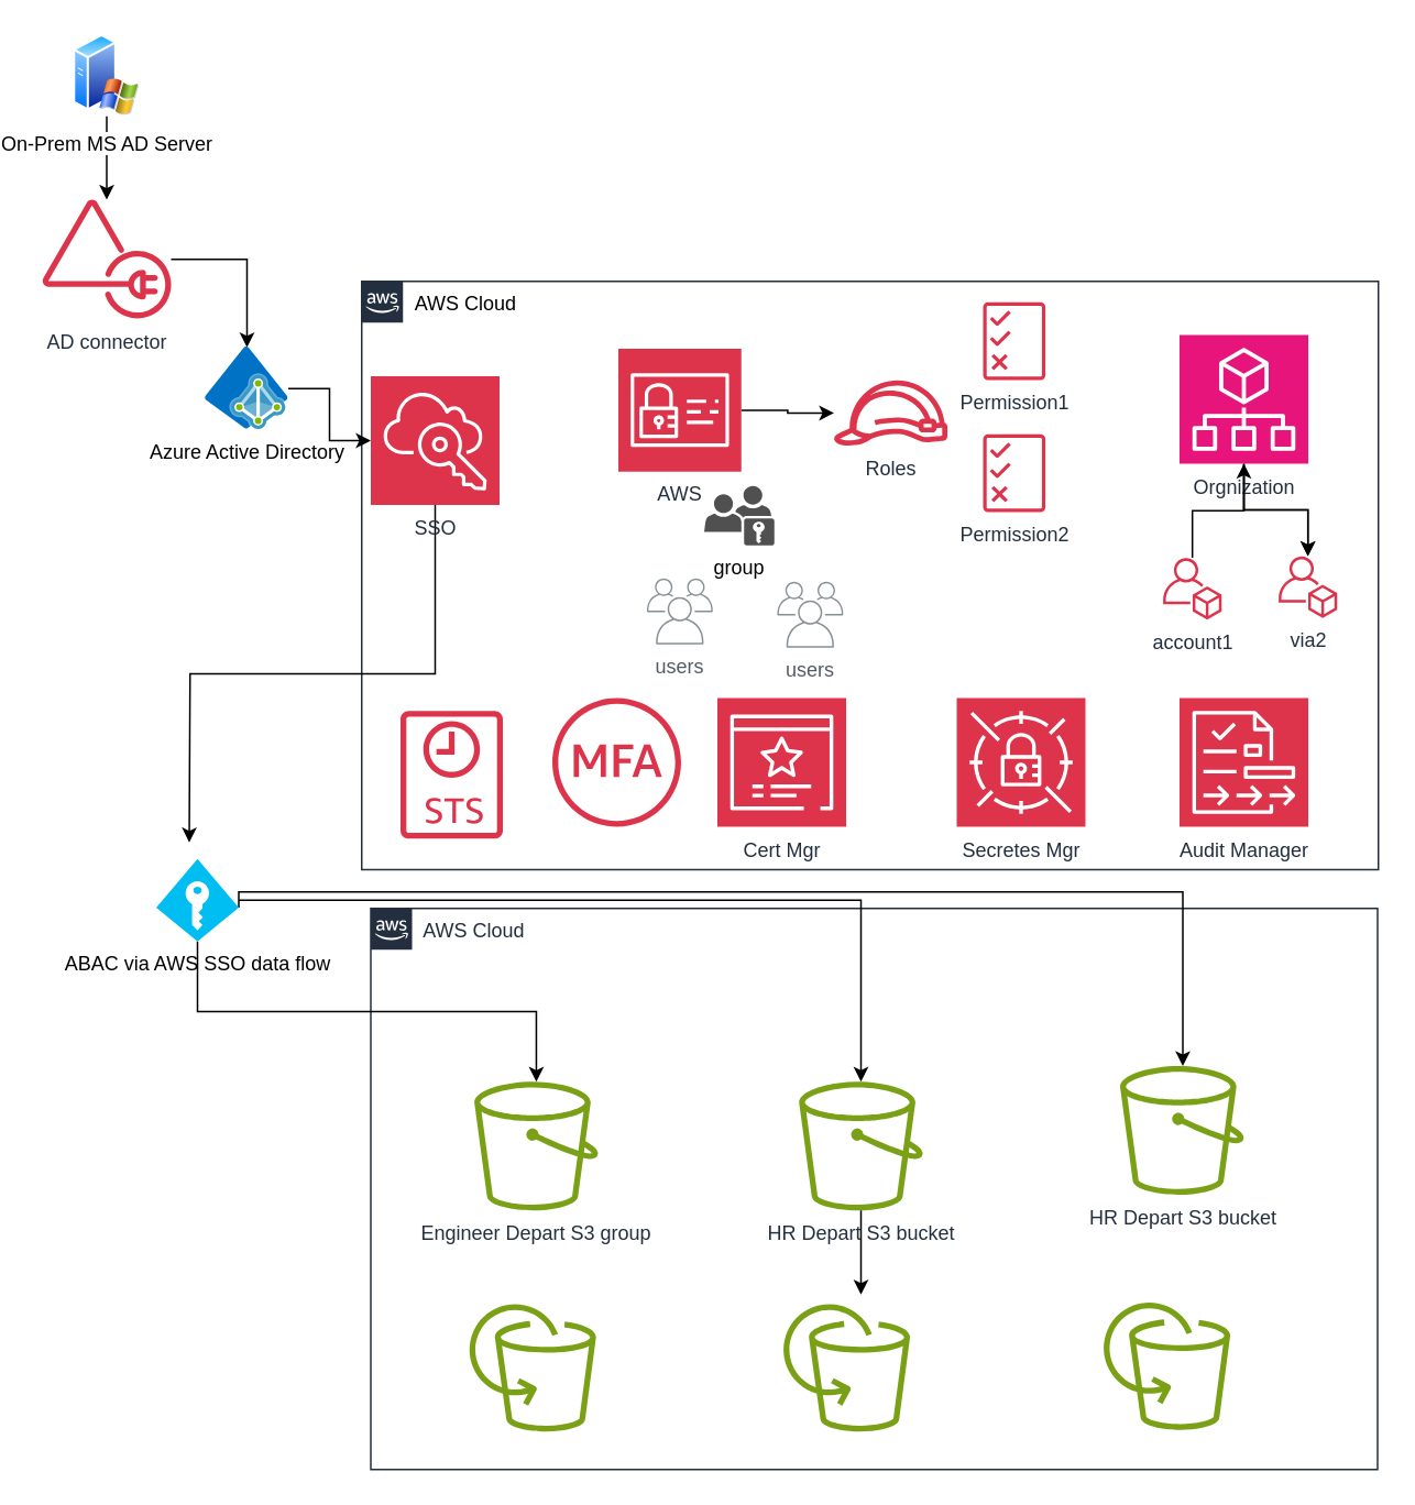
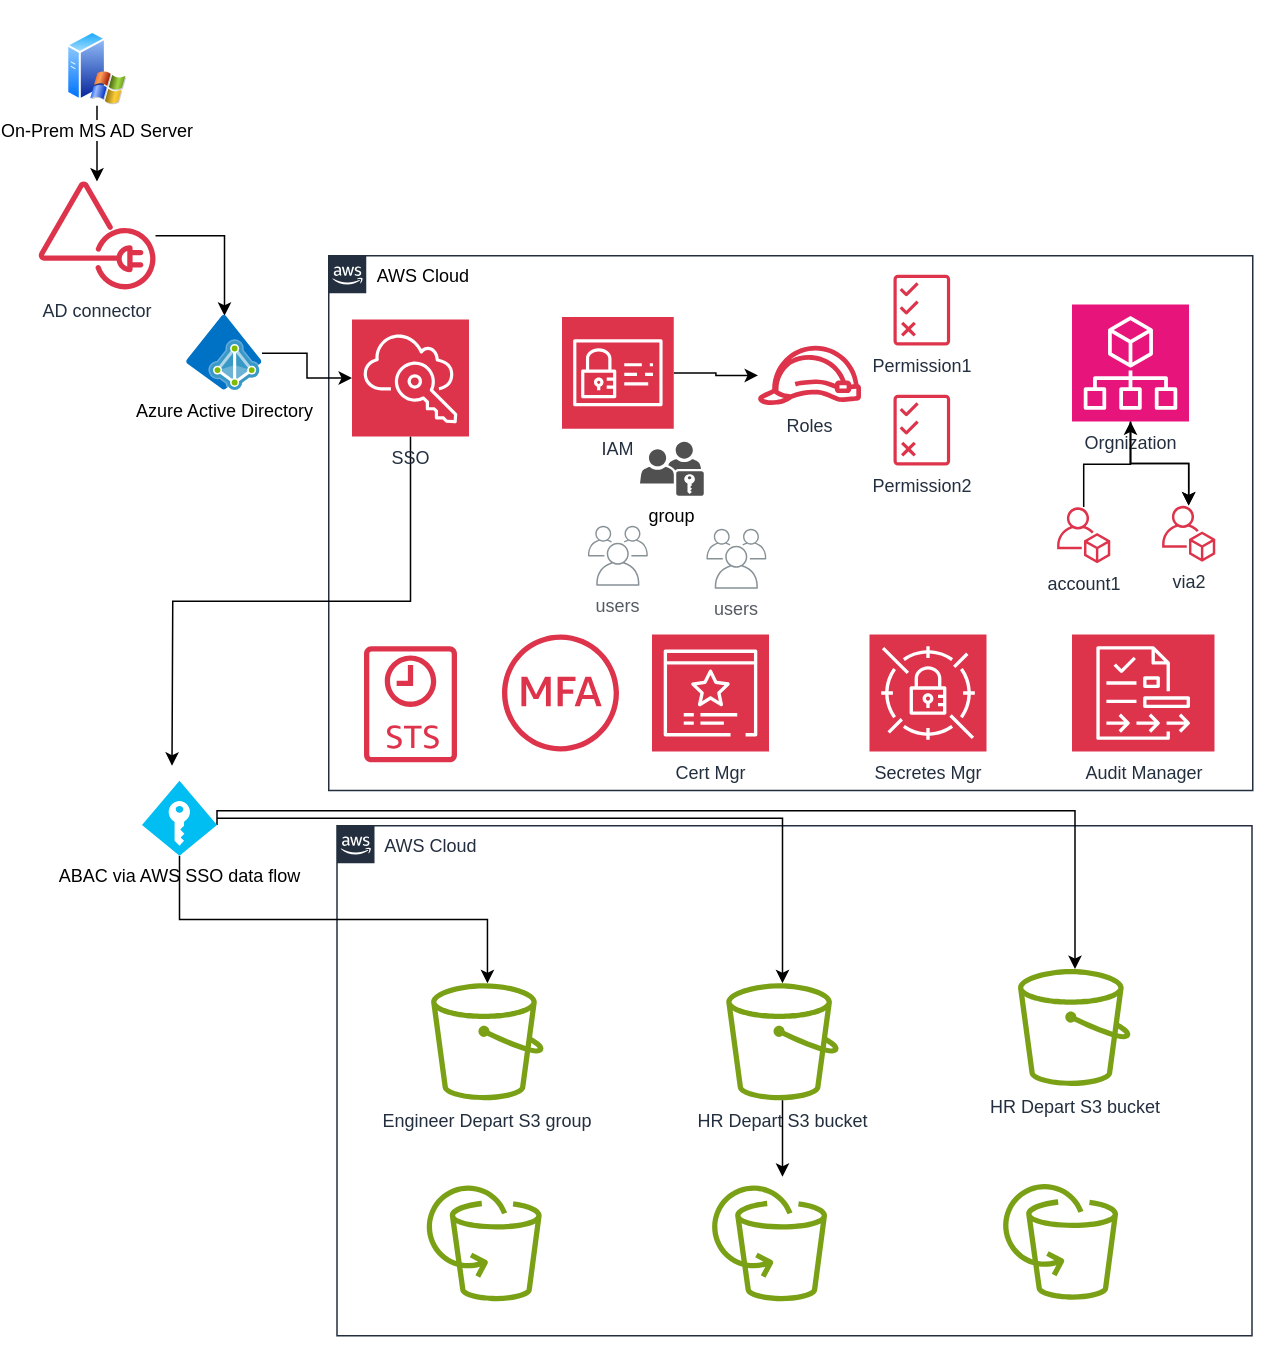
- <mxCell id="15" value="SSO" style="sketch=0;points=[[0,0,0],[0.25,0,0],[0.5,0,0],[0.75,0,0],[1,0,0],[0,1,0],[0.25,1,0],[0.5,1,0],[0.75,1,0],[1,1,0],[0,0.25,0],[0,0.5,0],[0,0.75,0],[1,0.25,0],[1,0.5,0],[1,0.75,0]];outlineConnect=0;fontColor=#232F3E;fillColor=#DD344C;strokeColor=#ffffff;dashed=0;verticalLabelPosition=bottom;verticalAlign=top;align=center;html=1;fontSize=12;fontStyle=0;aspect=fixed;shape=mxgraph.aws4.resourceIcon;resIcon=mxgraph.aws4.single_sign_on;" vertex="1" parent="7"><mxGeometry x="5.5" y="57.5" width="78" height="78" as="geometry" /></mxCell>
+ <mxCell id="15" value="SSO" style="sketch=0;points=[[0,0,0],[0.25,0,0],[0.5,0,0],[0.75,0,0],[1,0,0],[0,1,0],[0.25,1,0],[0.5,1,0],[0.75,1,0],[1,1,0],[0,0.25,0],[0,0.5,0],[0,0.75,0],[1,0.25,0],[1,0.5,0],[1,0.75,0]];outlineConnect=0;fontColor=#232F3E;fillColor=#DD344C;strokeColor=#ffffff;dashed=0;verticalLabelPosition=bottom;verticalAlign=top;align=center;html=1;fontSize=12;fontStyle=0;aspect=fixed;shape=mxgraph.aws4.resourceIcon;resIcon=mxgraph.aws4.single_sign_on;" vertex="1" parent="7"><mxGeometry x="15.5" y="42.5" width="78" height="78" as="geometry" /></mxCell>
- <mxCell id="21" value="AWS" style="sketch=0;points=[[0,0,0],[0.25,0,0],[0.5,0,0],[0.75,0,0],[1,0,0],[0,1,0],[0.25,1,0],[0.5,1,0],[0.75,1,0],[1,1,0],[0,0.25,0],[0,0.5,0],[0,0.75,0],[1,0.25,0],[1,0.5,0],[1,0.75,0]];outlineConnect=0;fontColor=#232F3E;fillColor=#DD344C;strokeColor=#ffffff;dashed=0;verticalLabelPosition=bottom;verticalAlign=top;align=center;html=1;fontSize=12;fontStyle=0;aspect=fixed;shape=mxgraph.aws4.resourceIcon;resIcon=mxgraph.aws4.identity_and_access_management;" vertex="1" parent="7"><mxGeometry x="155.5" y="40.75" width="74.5" height="74.5" as="geometry" /></mxCell>
+ <mxCell id="21" value="IAM" style="sketch=0;points=[[0,0,0],[0.25,0,0],[0.5,0,0],[0.75,0,0],[1,0,0],[0,1,0],[0.25,1,0],[0.5,1,0],[0.75,1,0],[1,1,0],[0,0.25,0],[0,0.5,0],[0,0.75,0],[1,0.25,0],[1,0.5,0],[1,0.75,0]];outlineConnect=0;fontColor=#232F3E;fillColor=#DD344C;strokeColor=#ffffff;dashed=0;verticalLabelPosition=bottom;verticalAlign=top;align=center;html=1;fontSize=12;fontStyle=0;aspect=fixed;shape=mxgraph.aws4.resourceIcon;resIcon=mxgraph.aws4.identity_and_access_management;" vertex="1" parent="7"><mxGeometry x="155.5" y="40.75" width="74.5" height="74.5" as="geometry" /></mxCell>
- <mxCell id="19" value="Audit Manager" style="sketch=0;points=[[0,0,0],[0.25,0,0],[0.5,0,0],[0.75,0,0],[1,0,0],[0,1,0],[0.25,1,0],[0.5,1,0],[0.75,1,0],[1,1,0],[0,0.25,0],[0,0.5,0],[0,0.75,0],[1,0.25,0],[1,0.5,0],[1,0.75,0]];outlineConnect=0;fontColor=#232F3E;fillColor=#DD344C;strokeColor=#ffffff;dashed=0;verticalLabelPosition=bottom;verticalAlign=top;align=center;html=1;fontSize=12;fontStyle=0;aspect=fixed;shape=mxgraph.aws4.resourceIcon;resIcon=mxgraph.aws4.audit_manager;" vertex="1" parent="7"><mxGeometry x="495.5" y="252.5" width="78" height="78" as="geometry" /></mxCell>
+ <mxCell id="19" value="Audit Manager" style="sketch=0;points=[[0,0,0],[0.25,0,0],[0.5,0,0],[0.75,0,0],[1,0,0],[0,1,0],[0.25,1,0],[0.5,1,0],[0.75,1,0],[1,1,0],[0,0.25,0],[0,0.5,0],[0,0.75,0],[1,0.25,0],[1,0.5,0],[1,0.75,0]];outlineConnect=0;fontColor=#232F3E;fillColor=#DD344C;strokeColor=#ffffff;dashed=0;verticalLabelPosition=bottom;verticalAlign=top;align=center;html=1;fontSize=12;fontStyle=0;aspect=fixed;shape=mxgraph.aws4.resourceIcon;resIcon=mxgraph.aws4.audit_manager;" vertex="1" parent="7"><mxGeometry x="495.5" y="252.5" width="95" height="78" as="geometry" /></mxCell>
